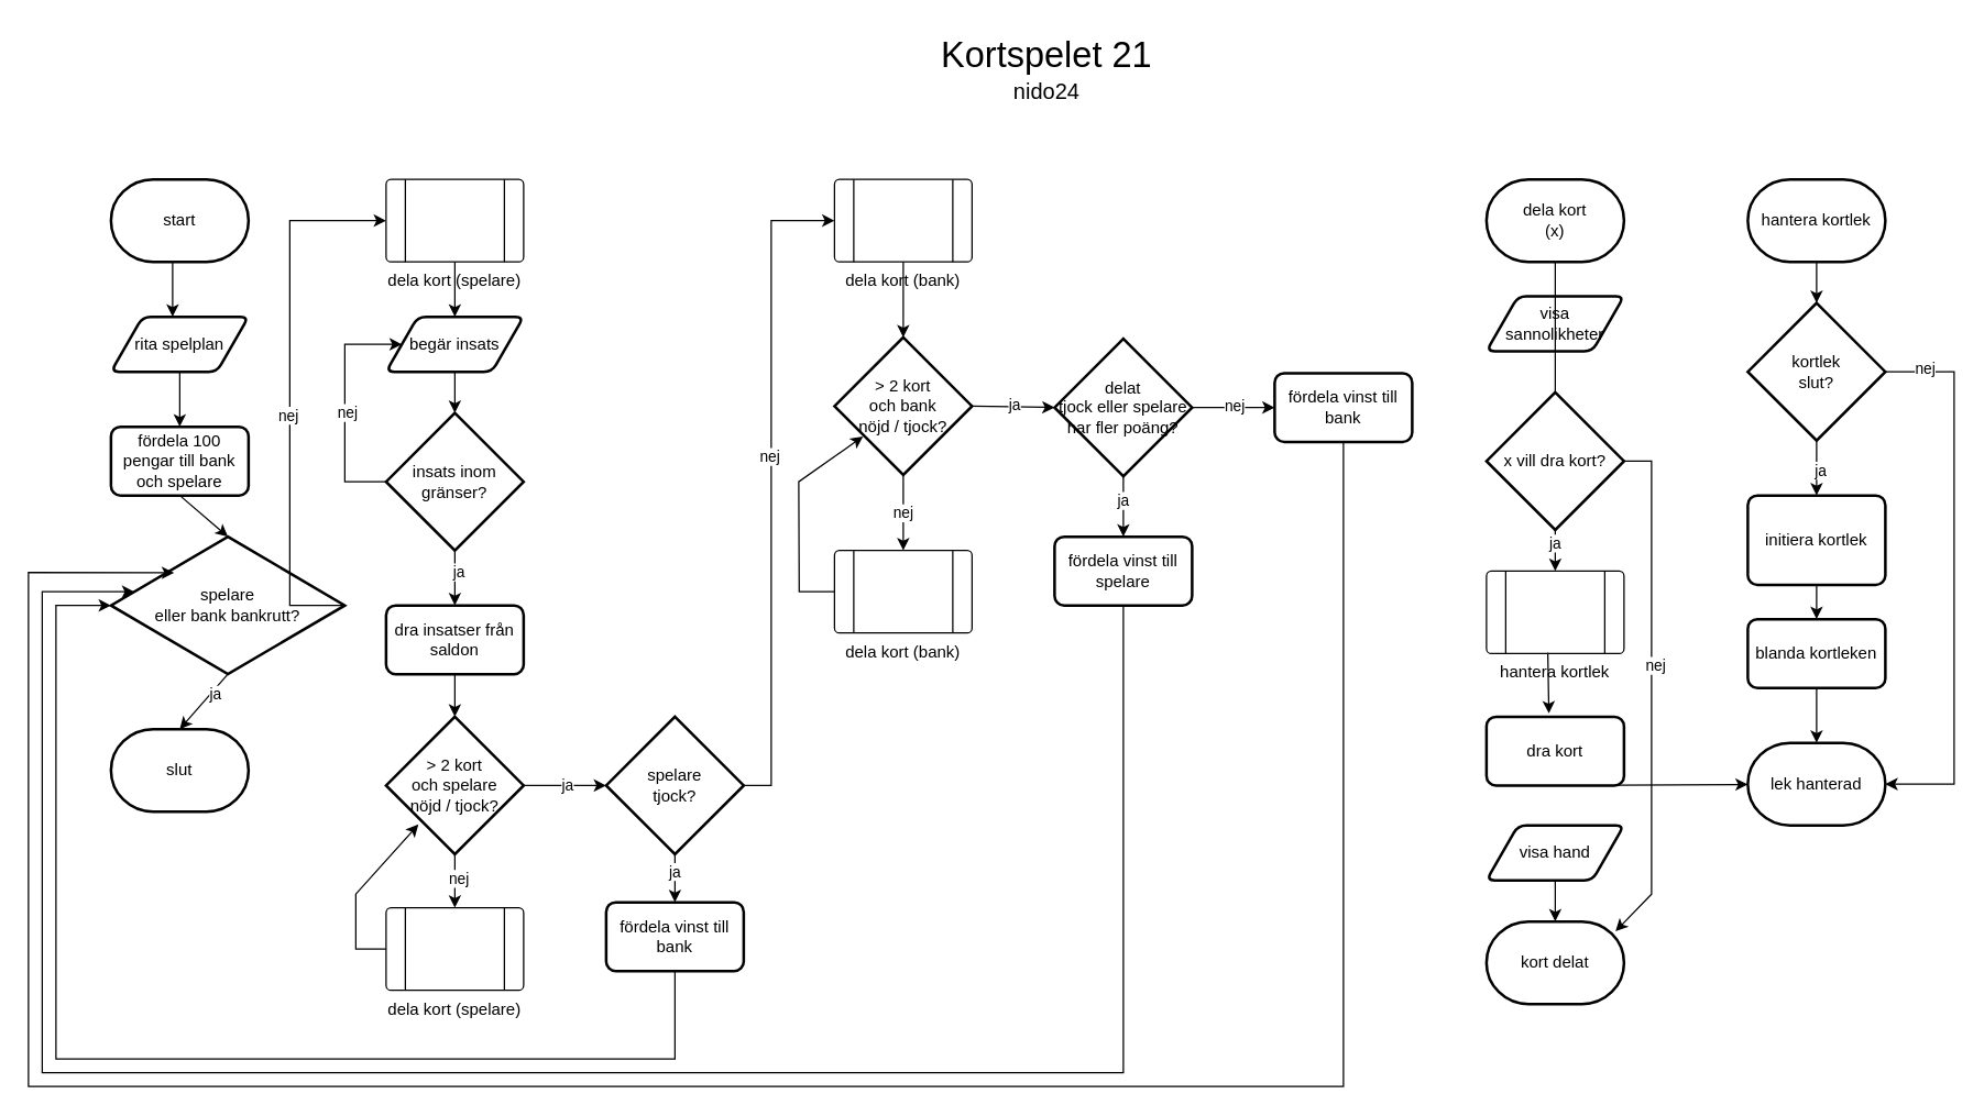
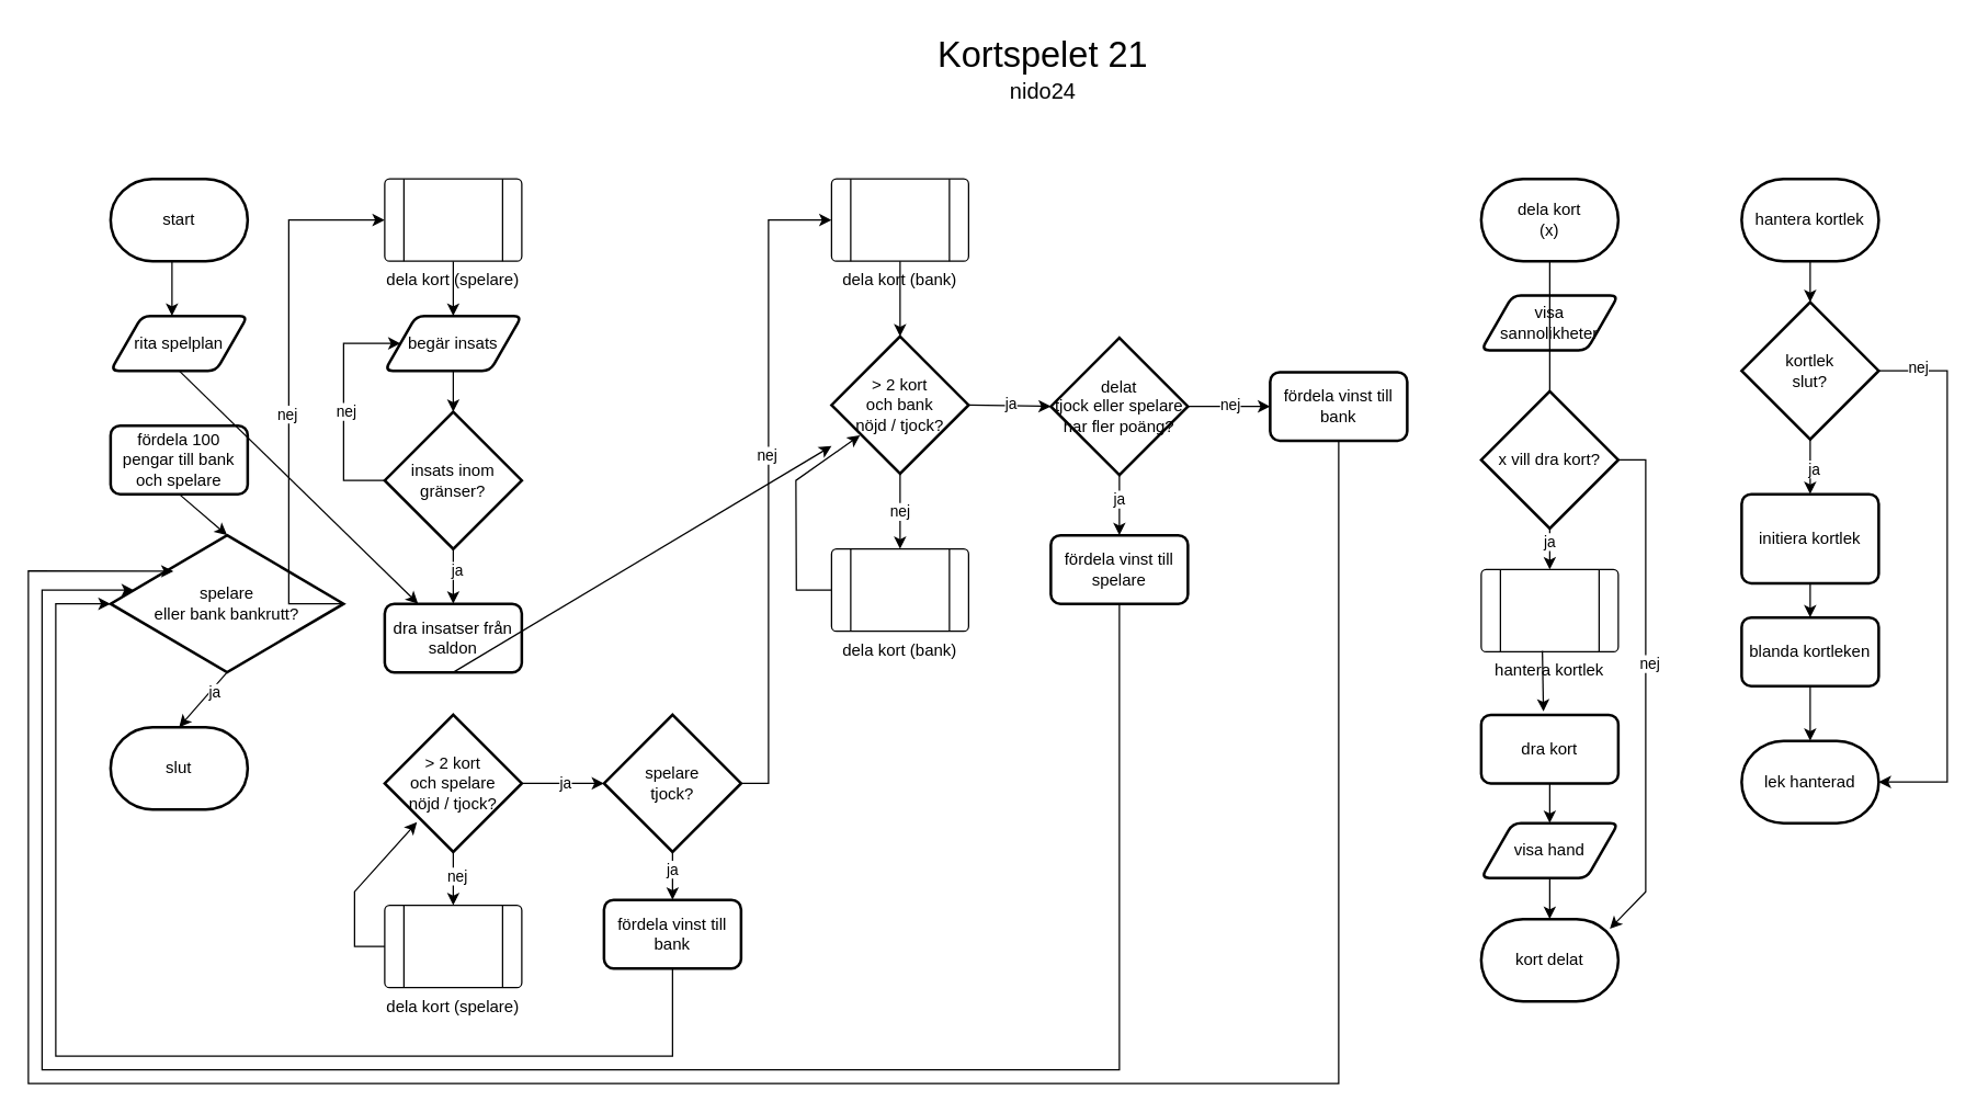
- <mxCell id="7" value="" style="endArrow=classic;html=1;rounded=0;exitX=0.5;exitY=1;exitDx=0;exitDy=0;entryX=0.5;entryY=0;entryDx=0;entryDy=0;" parent="1" source="13" target="2" edge="1"><mxGeometry width="50" height="50" relative="1" as="geometry"><mxPoint x="130" y="280" as="sourcePoint" /><mxPoint x="180" y="300" as="targetPoint" /></mxGeometry></mxCell>
+ <mxCell id="7" value="" style="endArrow=classic;html=1;rounded=0;exitX=0.5;exitY=1;exitDx=0;exitDy=0;" parent="1" source="13" target="20" edge="1"><mxGeometry width="50" height="50" relative="1" as="geometry"><mxPoint x="130" y="280" as="sourcePoint" /><mxPoint x="180" y="300" as="targetPoint" /></mxGeometry></mxCell>
- <mxCell id="76" value="" style="endArrow=classic;html=1;rounded=0;exitX=0.5;exitY=1;exitDx=0;exitDy=0;entryX=0.5;entryY=0;entryDx=0;entryDy=0;entryPerimeter=0;" parent="1" source="20" target="23" edge="1"><mxGeometry width="50" height="50" relative="1" as="geometry"><mxPoint x="530" y="350" as="sourcePoint" /><mxPoint x="580" y="300" as="targetPoint" /></mxGeometry></mxCell>
+ <mxCell id="76" value="" style="endArrow=classic;html=1;rounded=0;exitX=0.5;exitY=1;exitDx=0;exitDy=0;" parent="1" source="20" target="35" edge="1"><mxGeometry width="50" height="50" relative="1" as="geometry"><mxPoint x="530" y="350" as="sourcePoint" /><mxPoint x="580" y="300" as="targetPoint" /></mxGeometry></mxCell>
- <mxCell id="65" value="" style="endArrow=classic;html=1;rounded=0;exitX=0.5;exitY=1;exitDx=0;exitDy=0;" parent="1" source="79" target="56" edge="1"><mxGeometry width="50" height="50" relative="1" as="geometry"><mxPoint x="1130" y="600" as="sourcePoint" /><mxPoint x="1340" y="634.5" as="targetPoint" /></mxGeometry></mxCell>
+ <mxCell id="65" value="" style="endArrow=classic;html=1;rounded=0;exitX=0.5;exitY=1;exitDx=0;exitDy=0;entryX=0.5;entryY=0;entryDx=0;entryDy=0;" parent="1" source="79" target="63" edge="1"><mxGeometry width="50" height="50" relative="1" as="geometry"><mxPoint x="1130" y="600" as="sourcePoint" /><mxPoint x="1340" y="634.5" as="targetPoint" /></mxGeometry></mxCell>
